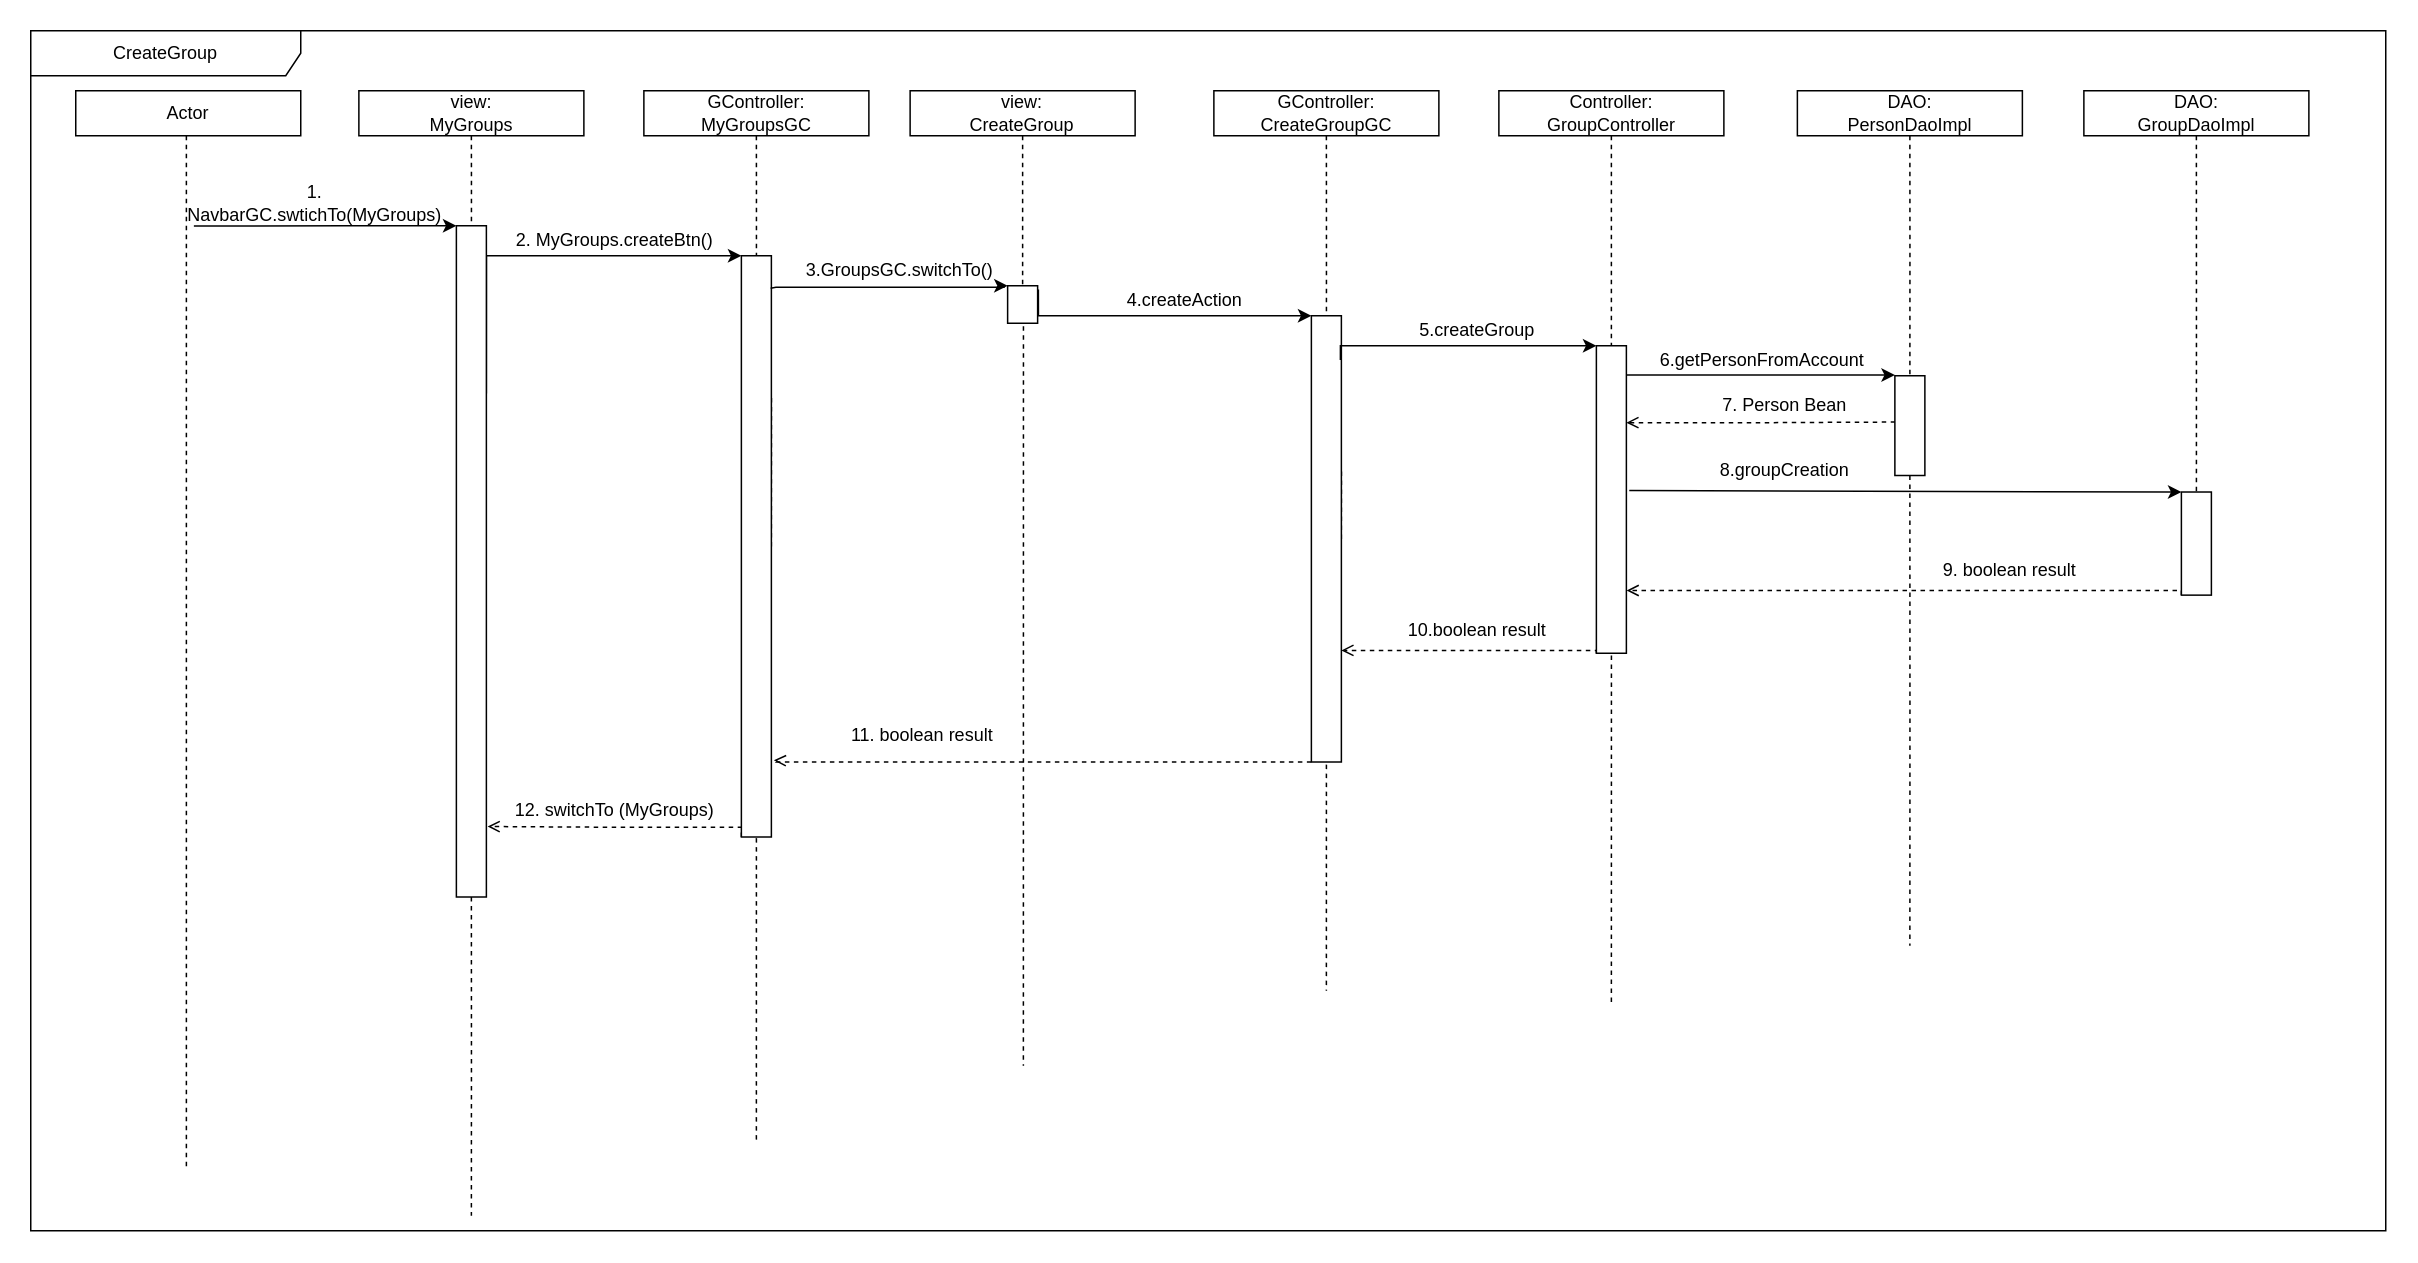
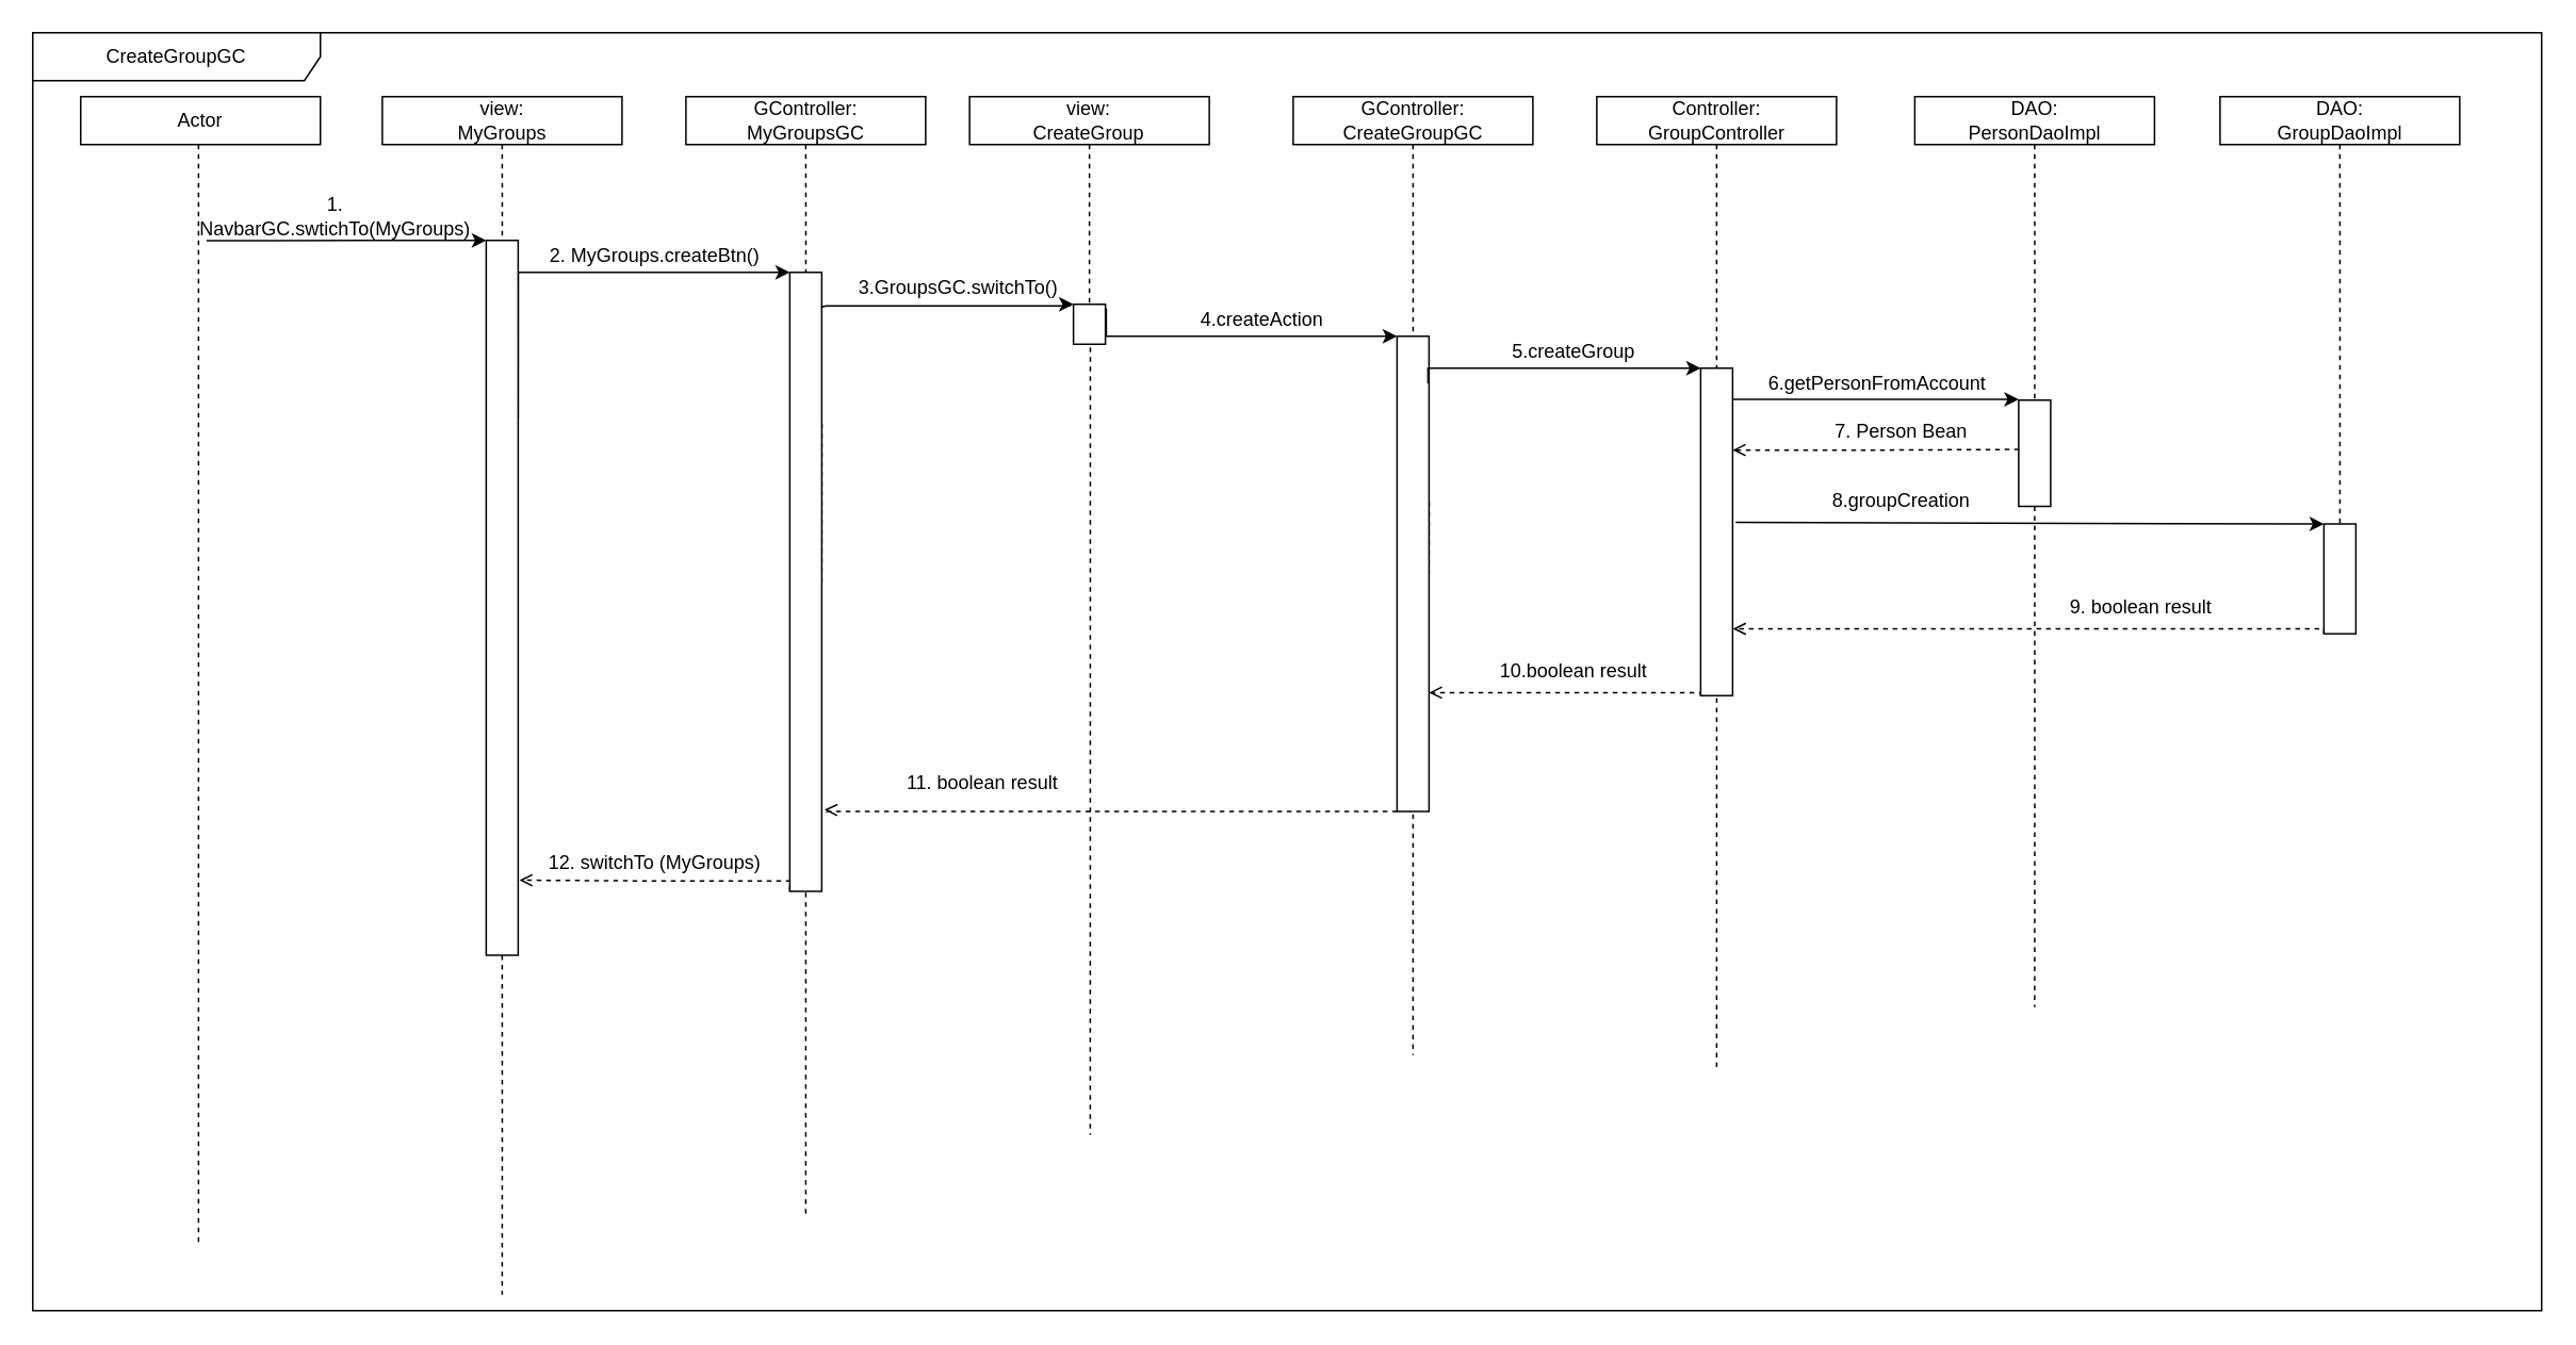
- <mxCell id="55" value="CreateGroup" style="shape=umlFrame;whiteSpace=wrap;html=1;width=180;height=30;" vertex="1" parent="1"><mxGeometry x="20" y="20" width="1570" height="800" as="geometry" /></mxCell>
+ <mxCell id="55" value="CreateGroupGC" style="shape=umlFrame;whiteSpace=wrap;html=1;width=180;height=30;" vertex="1" parent="1"><mxGeometry x="20" y="20" width="1570" height="800" as="geometry" /></mxCell>
